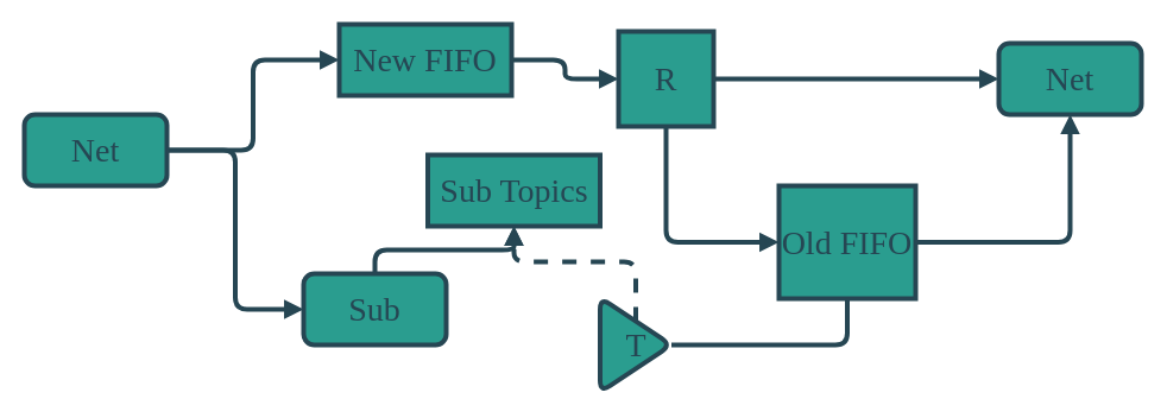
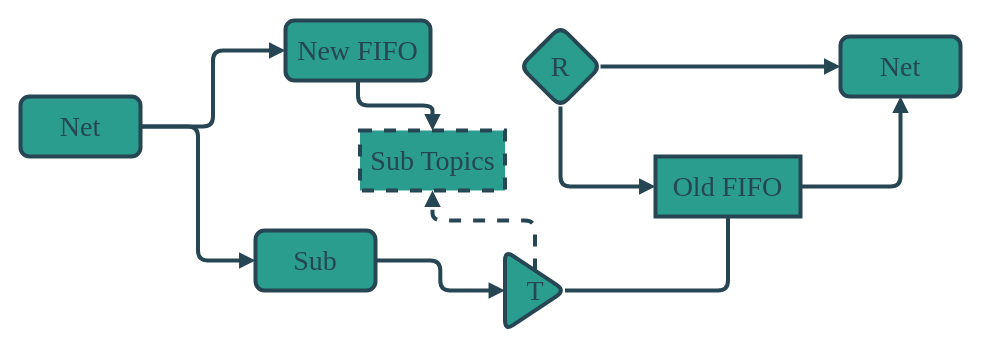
- <mxCell id="7" value="New FIFO" style="rounded=0;whiteSpace=wrap;html=1;shadow=0;strokeColor=#264653;strokeWidth=4;fillColor=#2a9d8f;fontFamily=Ubuntu;fontSize=28;fontColor=#264653;" vertex="1" parent="1"><mxGeometry x="285" y="20" width="145" height="60" as="geometry" /></mxCell>
+ <mxCell id="7" value="New FIFO" style="whiteSpace=wrap;html=1;shadow=0;strokeColor=#264653;strokeWidth=4;fillColor=#2a9d8f;fontFamily=Ubuntu;fontSize=28;fontColor=#264653;rounded=1;" vertex="1" parent="1"><mxGeometry x="285" y="20" width="145" height="60" as="geometry" /></mxCell>
- <mxCell id="6" style="edgeStyle=orthogonalEdgeStyle;rounded=1;orthogonalLoop=1;jettySize=auto;html=1;shadow=0;endArrow=block;endFill=1;strokeColor=#264653;strokeWidth=4;fillColor=#264653;fontFamily=Ubuntu;fontSize=28;fontColor=#264653;" edge="1" parent="1" source="7" target="11"><mxGeometry relative="1" as="geometry" /></mxCell>
+ <mxCell id="6" style="edgeStyle=orthogonalEdgeStyle;rounded=1;orthogonalLoop=1;jettySize=auto;html=1;shadow=0;endArrow=block;endFill=1;strokeColor=#264653;strokeWidth=4;fillColor=#264653;fontFamily=Ubuntu;fontSize=28;fontColor=#264653;" edge="1" parent="1" source="7" target="18"><mxGeometry relative="1" as="geometry" /></mxCell>
- <mxCell id="11" value="R" style="whiteSpace=wrap;html=1;shadow=0;strokeColor=#264653;strokeWidth=4;fillColor=#2a9d8f;fontFamily=Ubuntu;fontSize=28;fontColor=#264653;rounded=0;" vertex="1" parent="1"><mxGeometry x="520" y="26" width="80" height="80" as="geometry" /></mxCell>
+ <mxCell id="11" value="R" style="rhombus;whiteSpace=wrap;html=1;rounded=1;shadow=0;strokeColor=#264653;strokeWidth=4;fillColor=#2a9d8f;fontFamily=Ubuntu;fontSize=28;fontColor=#264653;" vertex="1" parent="1"><mxGeometry x="520" y="26" width="80" height="80" as="geometry" /></mxCell>
- <mxCell id="18" value="Sub Topics" style="rounded=0;whiteSpace=wrap;html=1;shadow=0;strokeColor=#264653;strokeWidth=4;fillColor=#2a9d8f;fontFamily=Ubuntu;fontSize=28;fontColor=#264653;" vertex="1" parent="1"><mxGeometry x="359.5" y="130" width="145" height="60" as="geometry" /></mxCell>
+ <mxCell id="18" value="Sub Topics" style="rounded=0;whiteSpace=wrap;html=1;shadow=0;strokeColor=#264653;strokeWidth=4;fillColor=#2a9d8f;fontFamily=Ubuntu;fontSize=28;fontColor=#264653;dashed=1;" vertex="1" parent="1"><mxGeometry x="359.5" y="130" width="145" height="60" as="geometry" /></mxCell>
- <mxCell id="9" value="Old FIFO" style="rounded=0;whiteSpace=wrap;html=1;shadow=0;strokeColor=#264653;strokeWidth=4;fillColor=#2a9d8f;fontFamily=Ubuntu;fontSize=28;fontColor=#264653;" vertex="1" parent="1"><mxGeometry x="655" y="156" width="115" height="95" as="geometry" /></mxCell>
+ <mxCell id="9" value="Old FIFO" style="rounded=0;whiteSpace=wrap;html=1;shadow=0;strokeColor=#264653;strokeWidth=4;fillColor=#2a9d8f;fontFamily=Ubuntu;fontSize=28;fontColor=#264653;" vertex="1" parent="1"><mxGeometry x="655" y="156" width="145" height="60" as="geometry" /></mxCell>
- <mxCell id="13" style="edgeStyle=orthogonalEdgeStyle;rounded=1;orthogonalLoop=1;jettySize=auto;html=1;shadow=0;endArrow=block;endFill=1;strokeColor=#264653;strokeWidth=4;fillColor=#264653;fontFamily=Ubuntu;fontSize=28;fontColor=#264653;" edge="1" parent="1" source="14" target="18"><mxGeometry relative="1" as="geometry" /></mxCell>
+ <mxCell id="13" style="edgeStyle=orthogonalEdgeStyle;rounded=1;orthogonalLoop=1;jettySize=auto;html=1;entryX=0;entryY=0.5;entryDx=0;entryDy=0;shadow=0;endArrow=block;endFill=1;strokeColor=#264653;strokeWidth=4;fillColor=#264653;fontFamily=Ubuntu;fontSize=28;fontColor=#264653;" edge="1" parent="1" source="14" target="17"><mxGeometry relative="1" as="geometry" /></mxCell>
